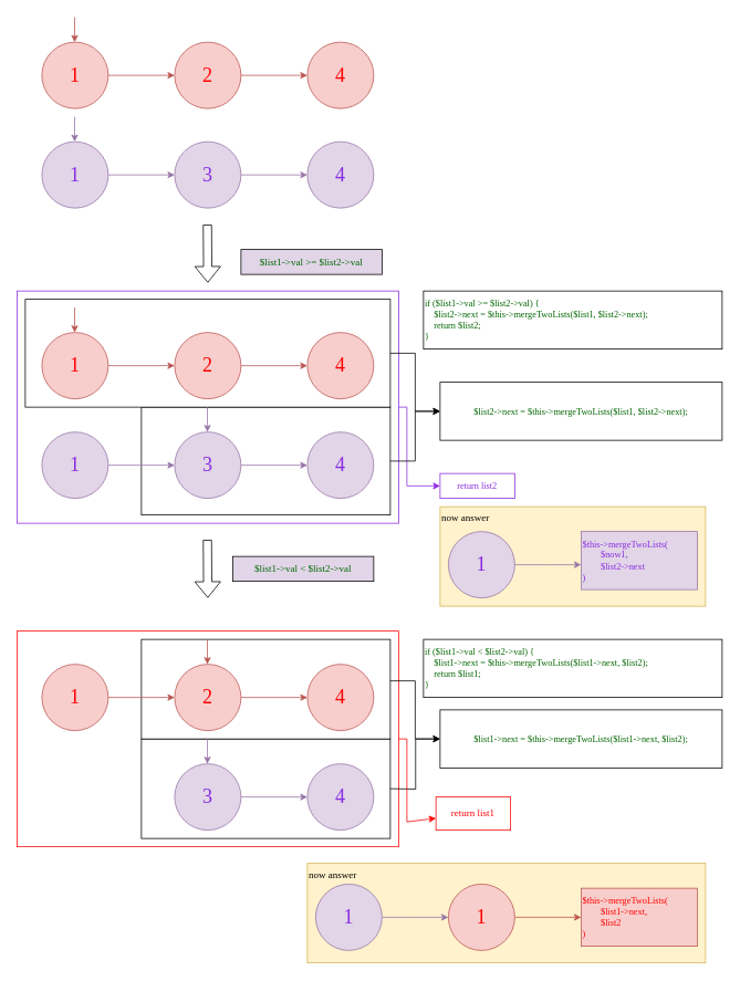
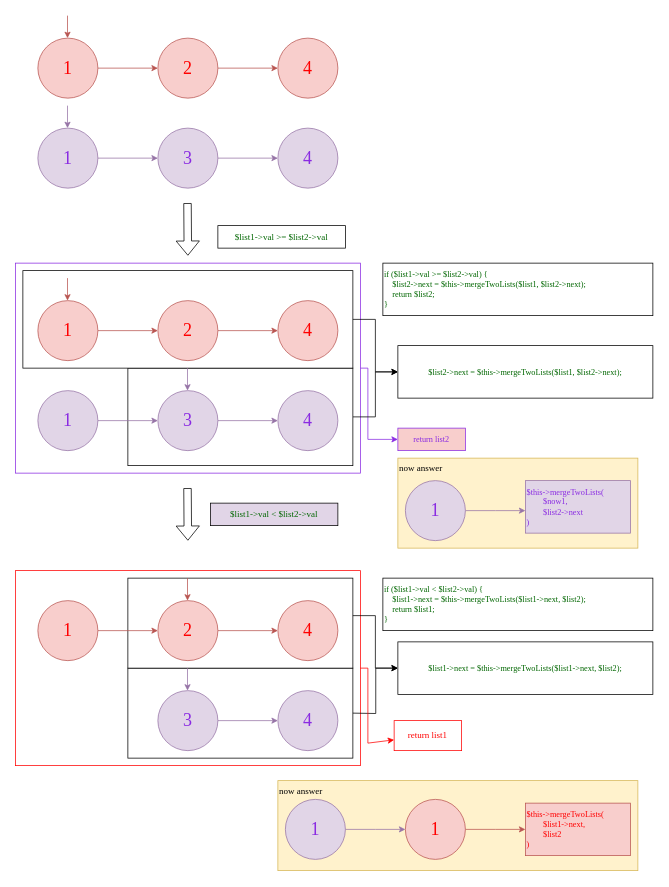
- <mxCell id="23" value="&lt;font color=&quot;#006600&quot; style=&quot;font-size: 12px;&quot;&gt;$list1-&amp;gt;val &amp;gt;= $list2-&amp;gt;val&lt;/font&gt;" style="rounded=0;whiteSpace=wrap;html=1;fontFamily=Verdana;fontSize=12;fontColor=#8A2BE2;fillColor=#e1d5e7;" vertex="1" parent="1"><mxGeometry x="290" y="300" width="170" height="30" as="geometry" /></mxCell>
+ <mxCell id="23" value="&lt;font color=&quot;#006600&quot; style=&quot;font-size: 12px;&quot;&gt;$list1-&amp;gt;val &amp;gt;= $list2-&amp;gt;val&lt;/font&gt;" style="rounded=0;whiteSpace=wrap;html=1;fontFamily=Verdana;fontSize=12;fontColor=#8A2BE2;" vertex="1" parent="1"><mxGeometry x="290" y="300" width="170" height="30" as="geometry" /></mxCell>
- <mxCell id="40" value="return list2" style="rounded=0;whiteSpace=wrap;html=1;fontFamily=Verdana;fontSize=11;fontColor=#8A2BE2;strokeColor=#8A2BE2;" vertex="1" parent="1"><mxGeometry x="530" y="570" width="90" height="30" as="geometry" /></mxCell>
+ <mxCell id="40" value="return list2" style="rounded=0;whiteSpace=wrap;html=1;fontFamily=Verdana;fontSize=11;fontColor=#8A2BE2;strokeColor=#8A2BE2;fillColor=#f8cecc;" vertex="1" parent="1"><mxGeometry x="530" y="570" width="90" height="30" as="geometry" /></mxCell>
